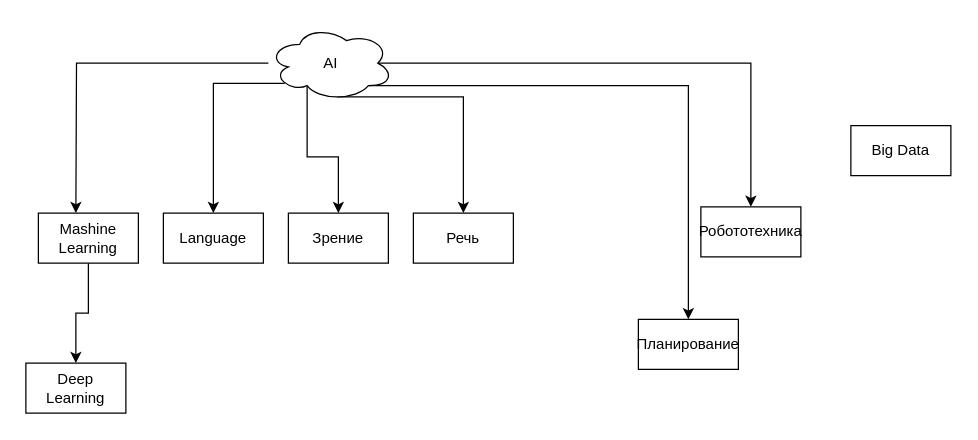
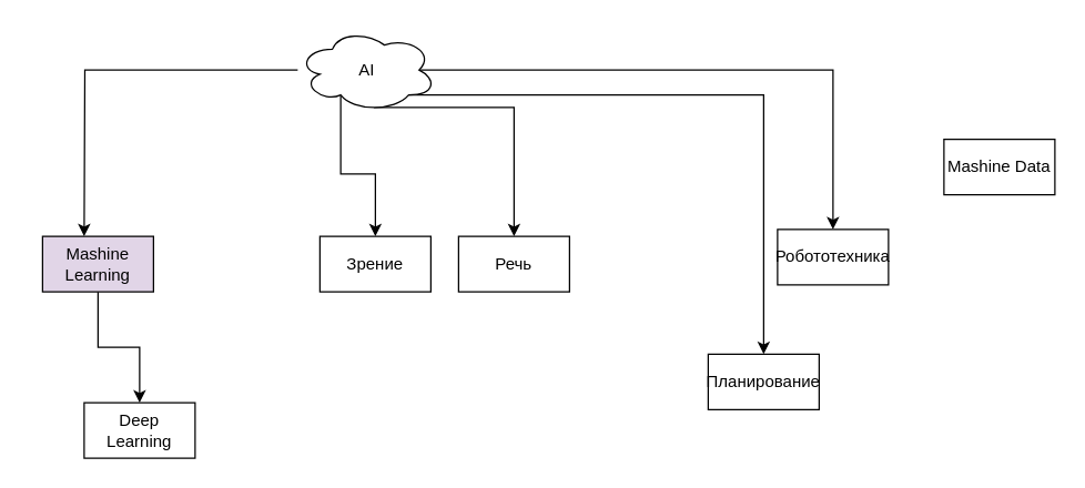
- <mxCell id="3" style="edgeStyle=orthogonalEdgeStyle;rounded=0;orthogonalLoop=1;jettySize=auto;html=1;exitX=0.13;exitY=0.77;exitDx=0;exitDy=0;exitPerimeter=0;entryX=0.5;entryY=0;entryDx=0;entryDy=0;" edge="1" parent="1" source="8" target="13"><mxGeometry relative="1" as="geometry" /></mxCell>
- <mxCell id="11" value="Big Data" style="rounded=0;whiteSpace=wrap;html=1;" vertex="1" parent="1"><mxGeometry x="680" y="100" width="80" height="40" as="geometry" /></mxCell>
+ <mxCell id="11" value="Mashine Data" style="rounded=0;whiteSpace=wrap;html=1;" vertex="1" parent="1"><mxGeometry x="680" y="100" width="80" height="40" as="geometry" /></mxCell>
- <mxCell id="10" value="Mashine Learning" style="rounded=0;whiteSpace=wrap;html=1;" vertex="1" parent="1"><mxGeometry x="30" y="170" width="80" height="40" as="geometry" /></mxCell>
+ <mxCell id="10" value="Mashine Learning" style="rounded=0;whiteSpace=wrap;html=1;fillColor=#e1d5e7;" vertex="1" parent="1"><mxGeometry x="30" y="170" width="80" height="40" as="geometry" /></mxCell>
- <mxCell id="13" value="Language" style="rounded=0;whiteSpace=wrap;html=1;" vertex="1" parent="1"><mxGeometry x="130" y="170" width="80" height="40" as="geometry" /></mxCell>
- <mxCell id="12" value="Deep Learning" style="rounded=0;whiteSpace=wrap;html=1;" vertex="1" parent="1"><mxGeometry x="20" y="290" width="80" height="40" as="geometry" /></mxCell>
+ <mxCell id="12" value="Deep Learning" style="rounded=0;whiteSpace=wrap;html=1;" vertex="1" parent="1"><mxGeometry x="60" y="290" width="80" height="40" as="geometry" /></mxCell>
